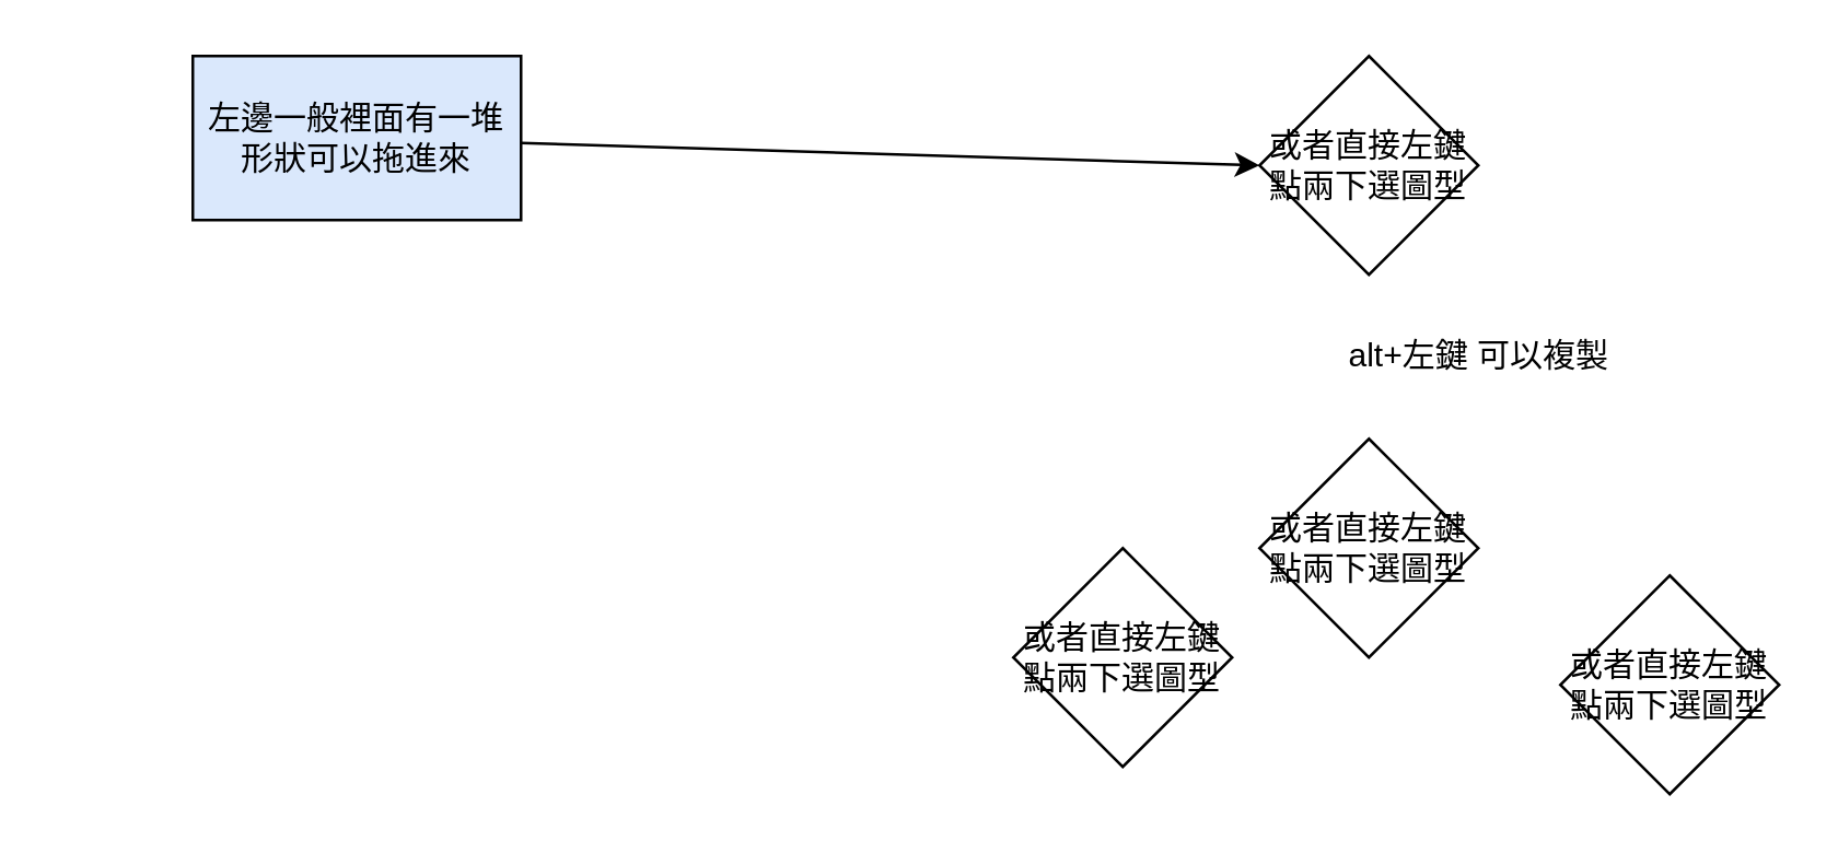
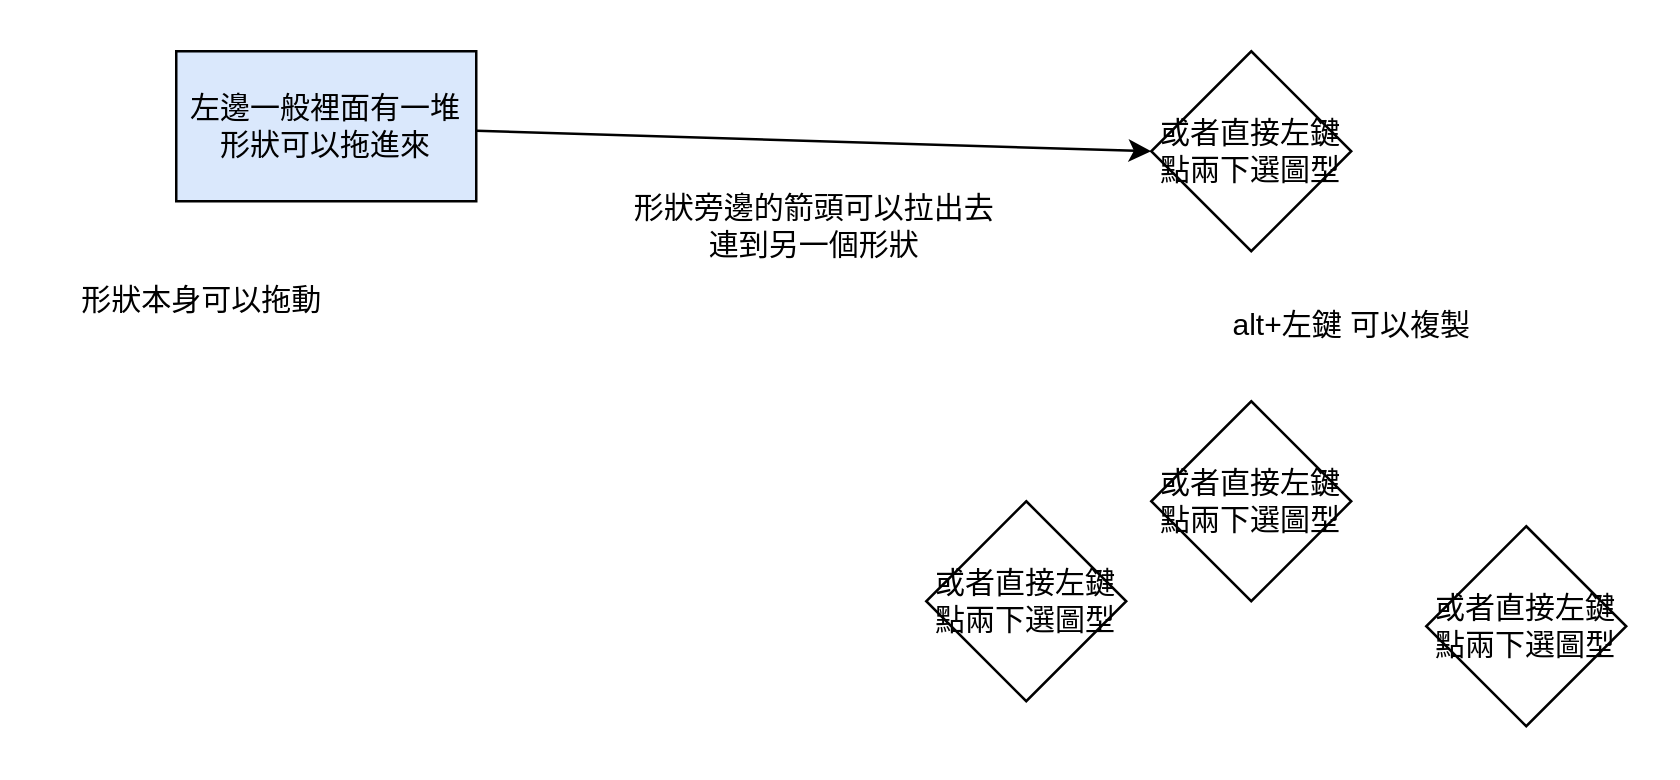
+ <mxCell id="6" value="形狀旁邊的箭頭可以拉出去&lt;br&gt;連到另一個形狀" style="text;html=1;align=center;verticalAlign=middle;resizable=0;points=[];autosize=1;strokeColor=none;fillColor=none;" vertex="1" parent="1"><mxGeometry x="240" y="70" width="170" height="40" as="geometry" /></mxCell>
+ <mxCell id="5" value="形狀本身可以拖動" style="text;html=1;align=center;verticalAlign=middle;resizable=0;points=[];autosize=1;strokeColor=none;fillColor=none;" vertex="1" parent="1"><mxGeometry x="20" y="105" width="120" height="30" as="geometry" /></mxCell>
